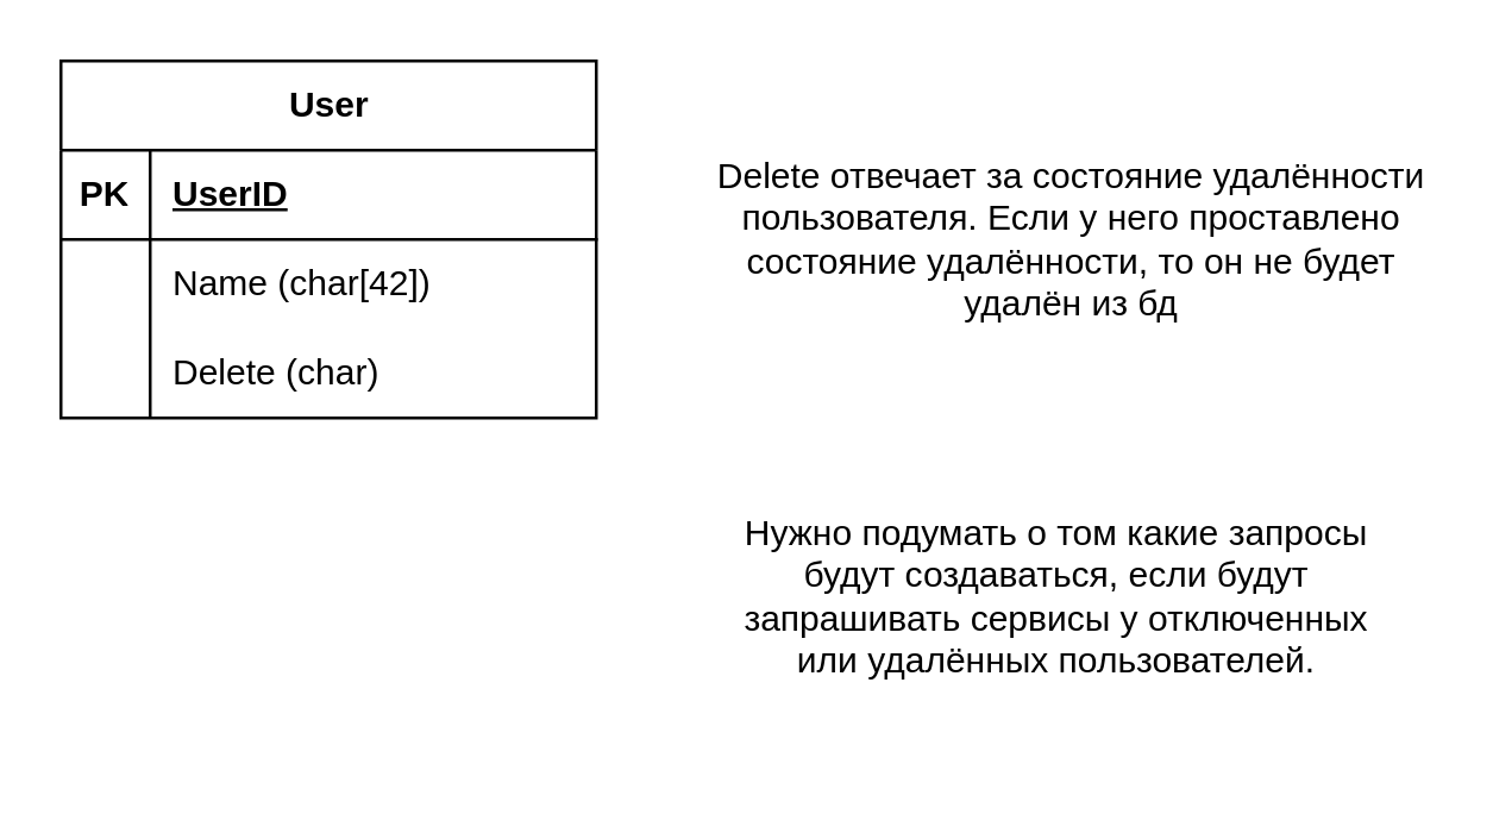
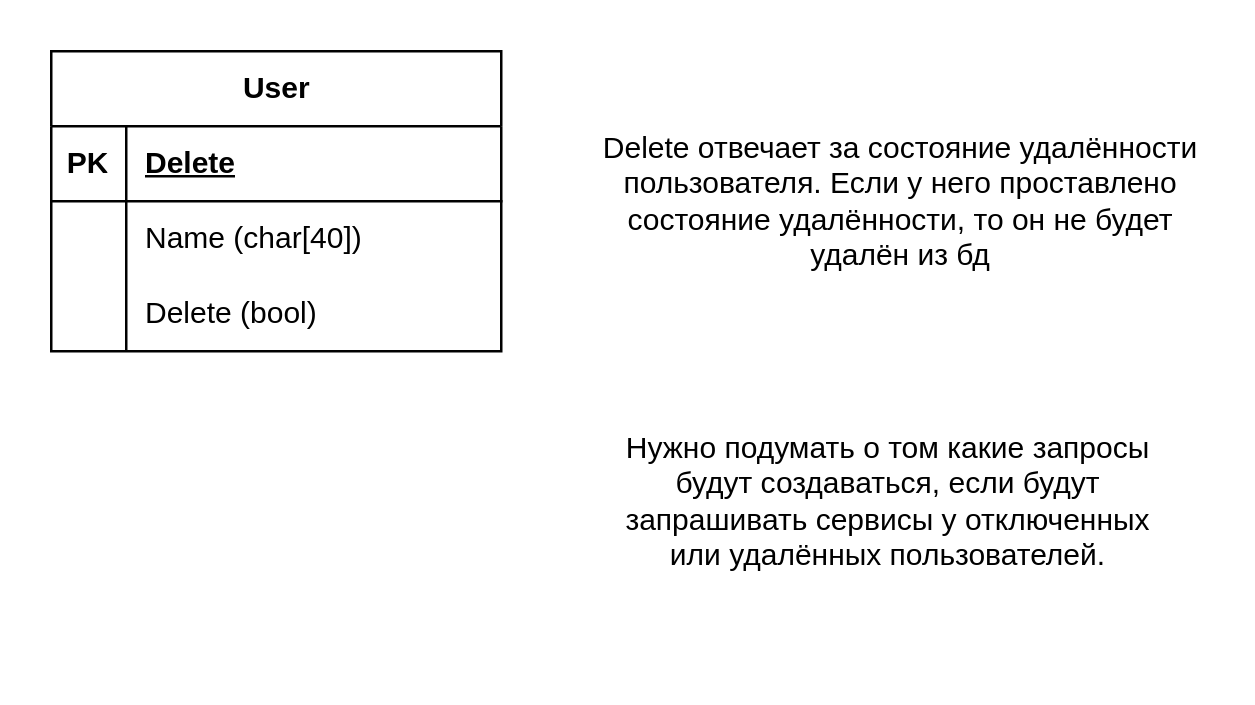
- <mxCell id="5" value="UserID" style="shape=partialRectangle;connectable=0;fillColor=none;top=0;left=0;bottom=0;right=0;align=left;spacingLeft=6;fontStyle=5;overflow=hidden;whiteSpace=wrap;html=1;" vertex="1" parent="3"><mxGeometry x="30" width="150" height="30" as="geometry"><mxRectangle width="150" height="30" as="alternateBounds" /></mxGeometry></mxCell>
+ <mxCell id="5" value="Delete" style="shape=partialRectangle;connectable=0;fillColor=none;top=0;left=0;bottom=0;right=0;align=left;spacingLeft=6;fontStyle=5;overflow=hidden;whiteSpace=wrap;html=1;" vertex="1" parent="3"><mxGeometry x="30" width="150" height="30" as="geometry"><mxRectangle width="150" height="30" as="alternateBounds" /></mxGeometry></mxCell>
- <mxCell id="8" value="Name (char[42])" style="shape=partialRectangle;connectable=0;fillColor=none;top=0;left=0;bottom=0;right=0;align=left;spacingLeft=6;overflow=hidden;whiteSpace=wrap;html=1;" vertex="1" parent="6"><mxGeometry x="30" width="150" height="30" as="geometry"><mxRectangle width="150" height="30" as="alternateBounds" /></mxGeometry></mxCell>
+ <mxCell id="8" value="Name (char[40])" style="shape=partialRectangle;connectable=0;fillColor=none;top=0;left=0;bottom=0;right=0;align=left;spacingLeft=6;overflow=hidden;whiteSpace=wrap;html=1;" vertex="1" parent="6"><mxGeometry x="30" width="150" height="30" as="geometry"><mxRectangle width="150" height="30" as="alternateBounds" /></mxGeometry></mxCell>
- <mxCell id="11" value="Delete (char)" style="shape=partialRectangle;connectable=0;fillColor=none;top=0;left=0;bottom=0;right=0;align=left;spacingLeft=6;overflow=hidden;whiteSpace=wrap;html=1;" vertex="1" parent="9"><mxGeometry x="30" width="150" height="30" as="geometry"><mxRectangle width="150" height="30" as="alternateBounds" /></mxGeometry></mxCell>
+ <mxCell id="11" value="Delete (bool)" style="shape=partialRectangle;connectable=0;fillColor=none;top=0;left=0;bottom=0;right=0;align=left;spacingLeft=6;overflow=hidden;whiteSpace=wrap;html=1;" vertex="1" parent="9"><mxGeometry x="30" width="150" height="30" as="geometry"><mxRectangle width="150" height="30" as="alternateBounds" /></mxGeometry></mxCell>
